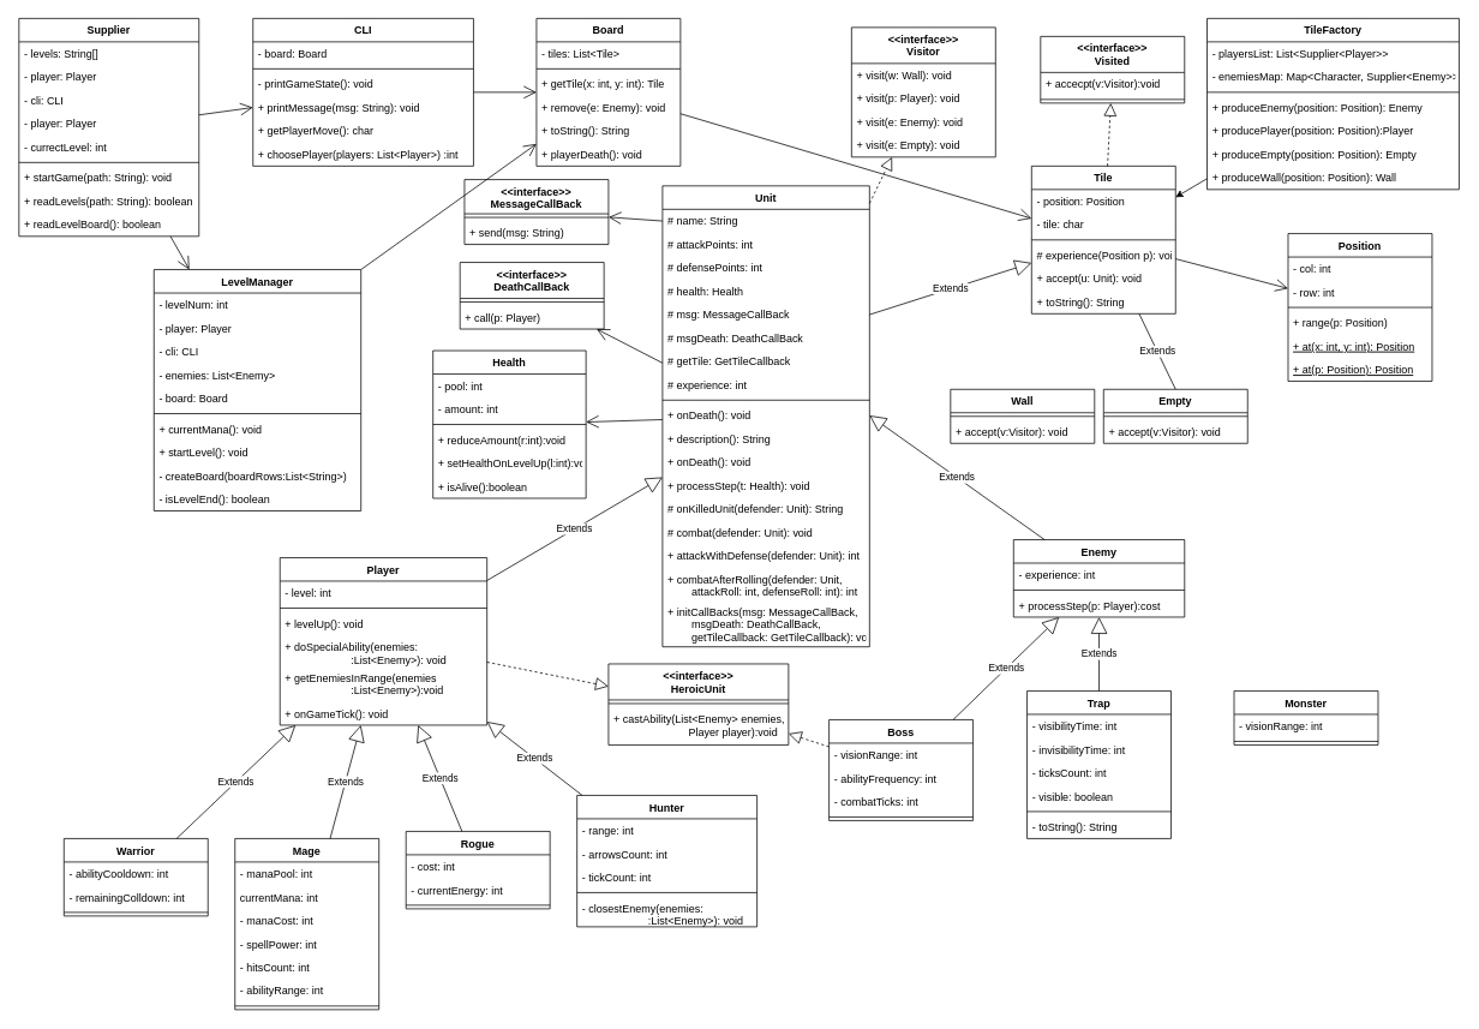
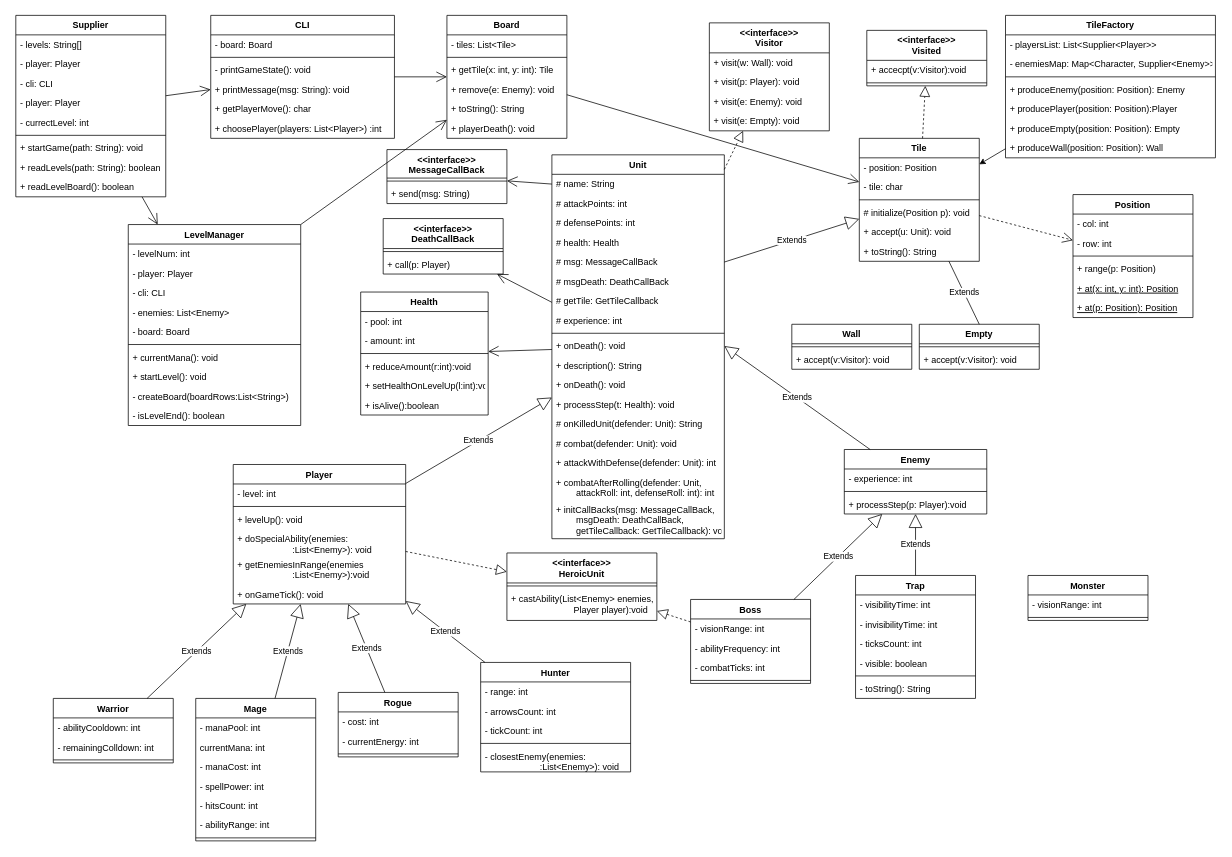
- <mxCell id="6" value="# experience(Position p): void" style="text;strokeColor=none;fillColor=none;align=left;verticalAlign=top;spacingLeft=4;spacingRight=4;overflow=hidden;rotatable=0;points=[[0,0.5],[1,0.5]];portConstraint=eastwest;" parent="2" vertex="1"><mxGeometry y="86" width="160" height="26" as="geometry" /></mxCell>
+ <mxCell id="6" value="# initialize(Position p): void" style="text;strokeColor=none;fillColor=none;align=left;verticalAlign=top;spacingLeft=4;spacingRight=4;overflow=hidden;rotatable=0;points=[[0,0.5],[1,0.5]];portConstraint=eastwest;" parent="2" vertex="1"><mxGeometry y="86" width="160" height="26" as="geometry" /></mxCell>
- <mxCell id="124" value="" style="endArrow=open;endFill=1;endSize=12;html=1;rounded=0;" parent="1" source="2" target="94" edge="1"><mxGeometry width="160" relative="1" as="geometry"><mxPoint x="685" y="480" as="sourcePoint" /><mxPoint x="845" y="480" as="targetPoint" /></mxGeometry></mxCell>
+ <mxCell id="124" value="" style="endArrow=open;endFill=1;endSize=12;html=1;rounded=0;dashed=1;" parent="1" source="2" target="94" edge="1"><mxGeometry width="160" relative="1" as="geometry"><mxPoint x="685" y="480" as="sourcePoint" /><mxPoint x="845" y="480" as="targetPoint" /></mxGeometry></mxCell>
- <mxCell id="44" value="+ processStep(p: Player):cost" style="text;strokeColor=none;fillColor=none;align=left;verticalAlign=top;spacingLeft=4;spacingRight=4;overflow=hidden;rotatable=0;points=[[0,0.5],[1,0.5]];portConstraint=eastwest;" parent="41" vertex="1"><mxGeometry y="60" width="190" height="26" as="geometry" /></mxCell>
+ <mxCell id="44" value="+ processStep(p: Player):void" style="text;strokeColor=none;fillColor=none;align=left;verticalAlign=top;spacingLeft=4;spacingRight=4;overflow=hidden;rotatable=0;points=[[0,0.5],[1,0.5]];portConstraint=eastwest;" parent="41" vertex="1"><mxGeometry y="60" width="190" height="26" as="geometry" /></mxCell>
